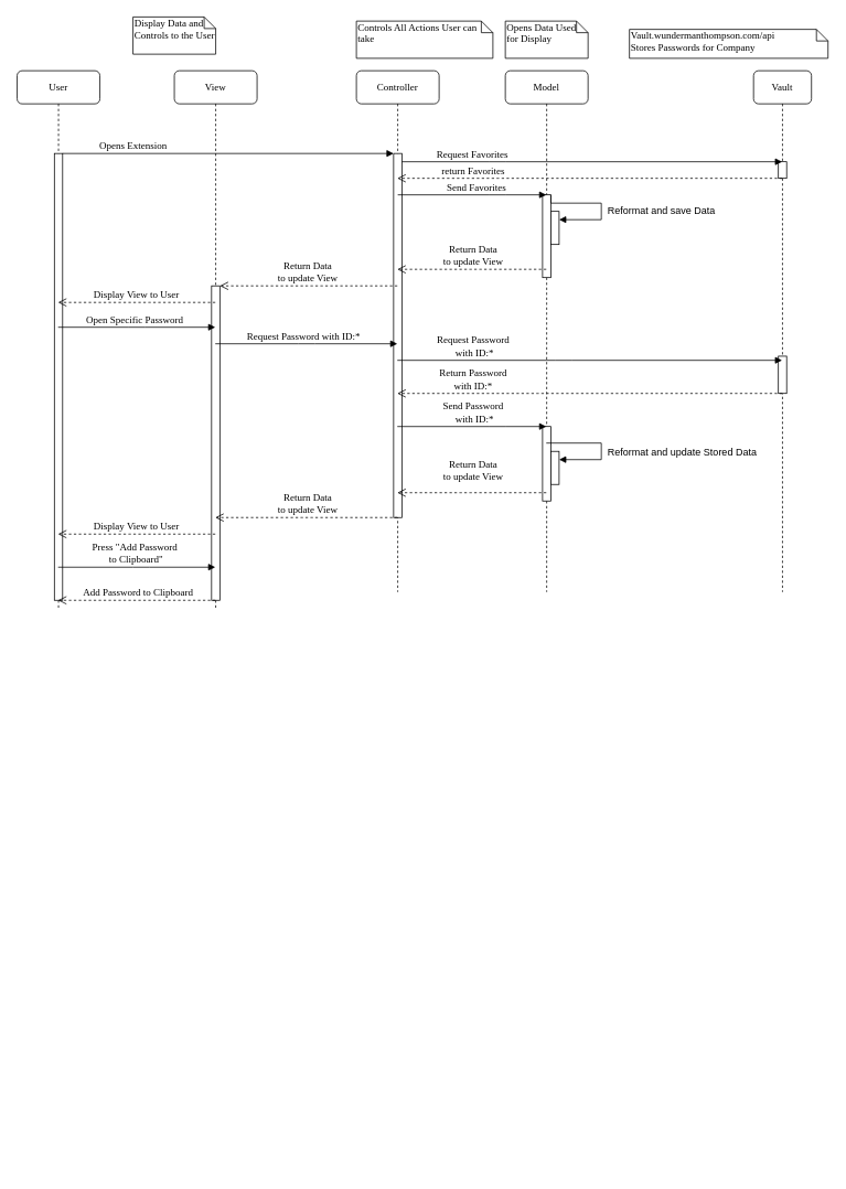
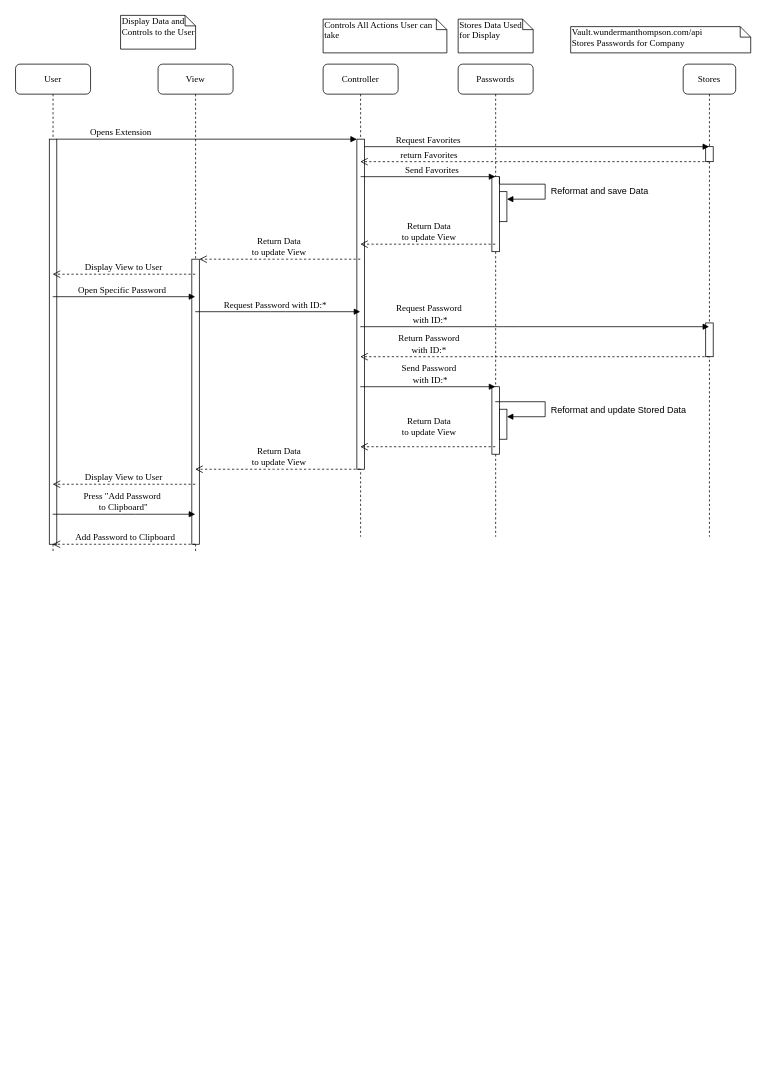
- <mxCell id="20" value="Opens Data Used for Display" style="shape=note;whiteSpace=wrap;html=1;size=14;verticalAlign=top;align=left;spacingTop=-6;rounded=0;shadow=0;comic=0;labelBackgroundColor=none;strokeWidth=1;fontFamily=Verdana;fontSize=12" vertex="1" parent="1"><mxGeometry x="610" y="25" width="100" height="45" as="geometry" /></mxCell>
+ <mxCell id="20" value="Stores Data Used for Display" style="shape=note;whiteSpace=wrap;html=1;size=14;verticalAlign=top;align=left;spacingTop=-6;rounded=0;shadow=0;comic=0;labelBackgroundColor=none;strokeWidth=1;fontFamily=Verdana;fontSize=12" vertex="1" parent="1"><mxGeometry x="610" y="25" width="100" height="45" as="geometry" /></mxCell>
- <mxCell id="14" value="Model" style="shape=umlLifeline;perimeter=lifelinePerimeter;whiteSpace=wrap;html=1;container=1;collapsible=0;recursiveResize=0;outlineConnect=0;rounded=1;shadow=0;comic=0;labelBackgroundColor=none;strokeWidth=1;fontFamily=Verdana;fontSize=12;align=center;" vertex="1" parent="1"><mxGeometry x="610" y="85" width="100" height="630" as="geometry" /></mxCell>
+ <mxCell id="14" value="Passwords" style="shape=umlLifeline;perimeter=lifelinePerimeter;whiteSpace=wrap;html=1;container=1;collapsible=0;recursiveResize=0;outlineConnect=0;rounded=1;shadow=0;comic=0;labelBackgroundColor=none;strokeWidth=1;fontFamily=Verdana;fontSize=12;align=center;" vertex="1" parent="1"><mxGeometry x="610" y="85" width="100" height="630" as="geometry" /></mxCell>
- <mxCell id="4" value="Vault" style="shape=umlLifeline;perimeter=lifelinePerimeter;whiteSpace=wrap;html=1;container=1;collapsible=0;recursiveResize=0;outlineConnect=0;rounded=1;shadow=0;comic=0;labelBackgroundColor=none;strokeWidth=1;fontFamily=Verdana;fontSize=12;align=center;" parent="1" vertex="1"><mxGeometry x="910" y="85" width="70" height="630" as="geometry" /></mxCell>
+ <mxCell id="4" value="Stores" style="shape=umlLifeline;perimeter=lifelinePerimeter;whiteSpace=wrap;html=1;container=1;collapsible=0;recursiveResize=0;outlineConnect=0;rounded=1;shadow=0;comic=0;labelBackgroundColor=none;strokeWidth=1;fontFamily=Verdana;fontSize=12;align=center;" parent="1" vertex="1"><mxGeometry x="910" y="85" width="70" height="630" as="geometry" /></mxCell>
